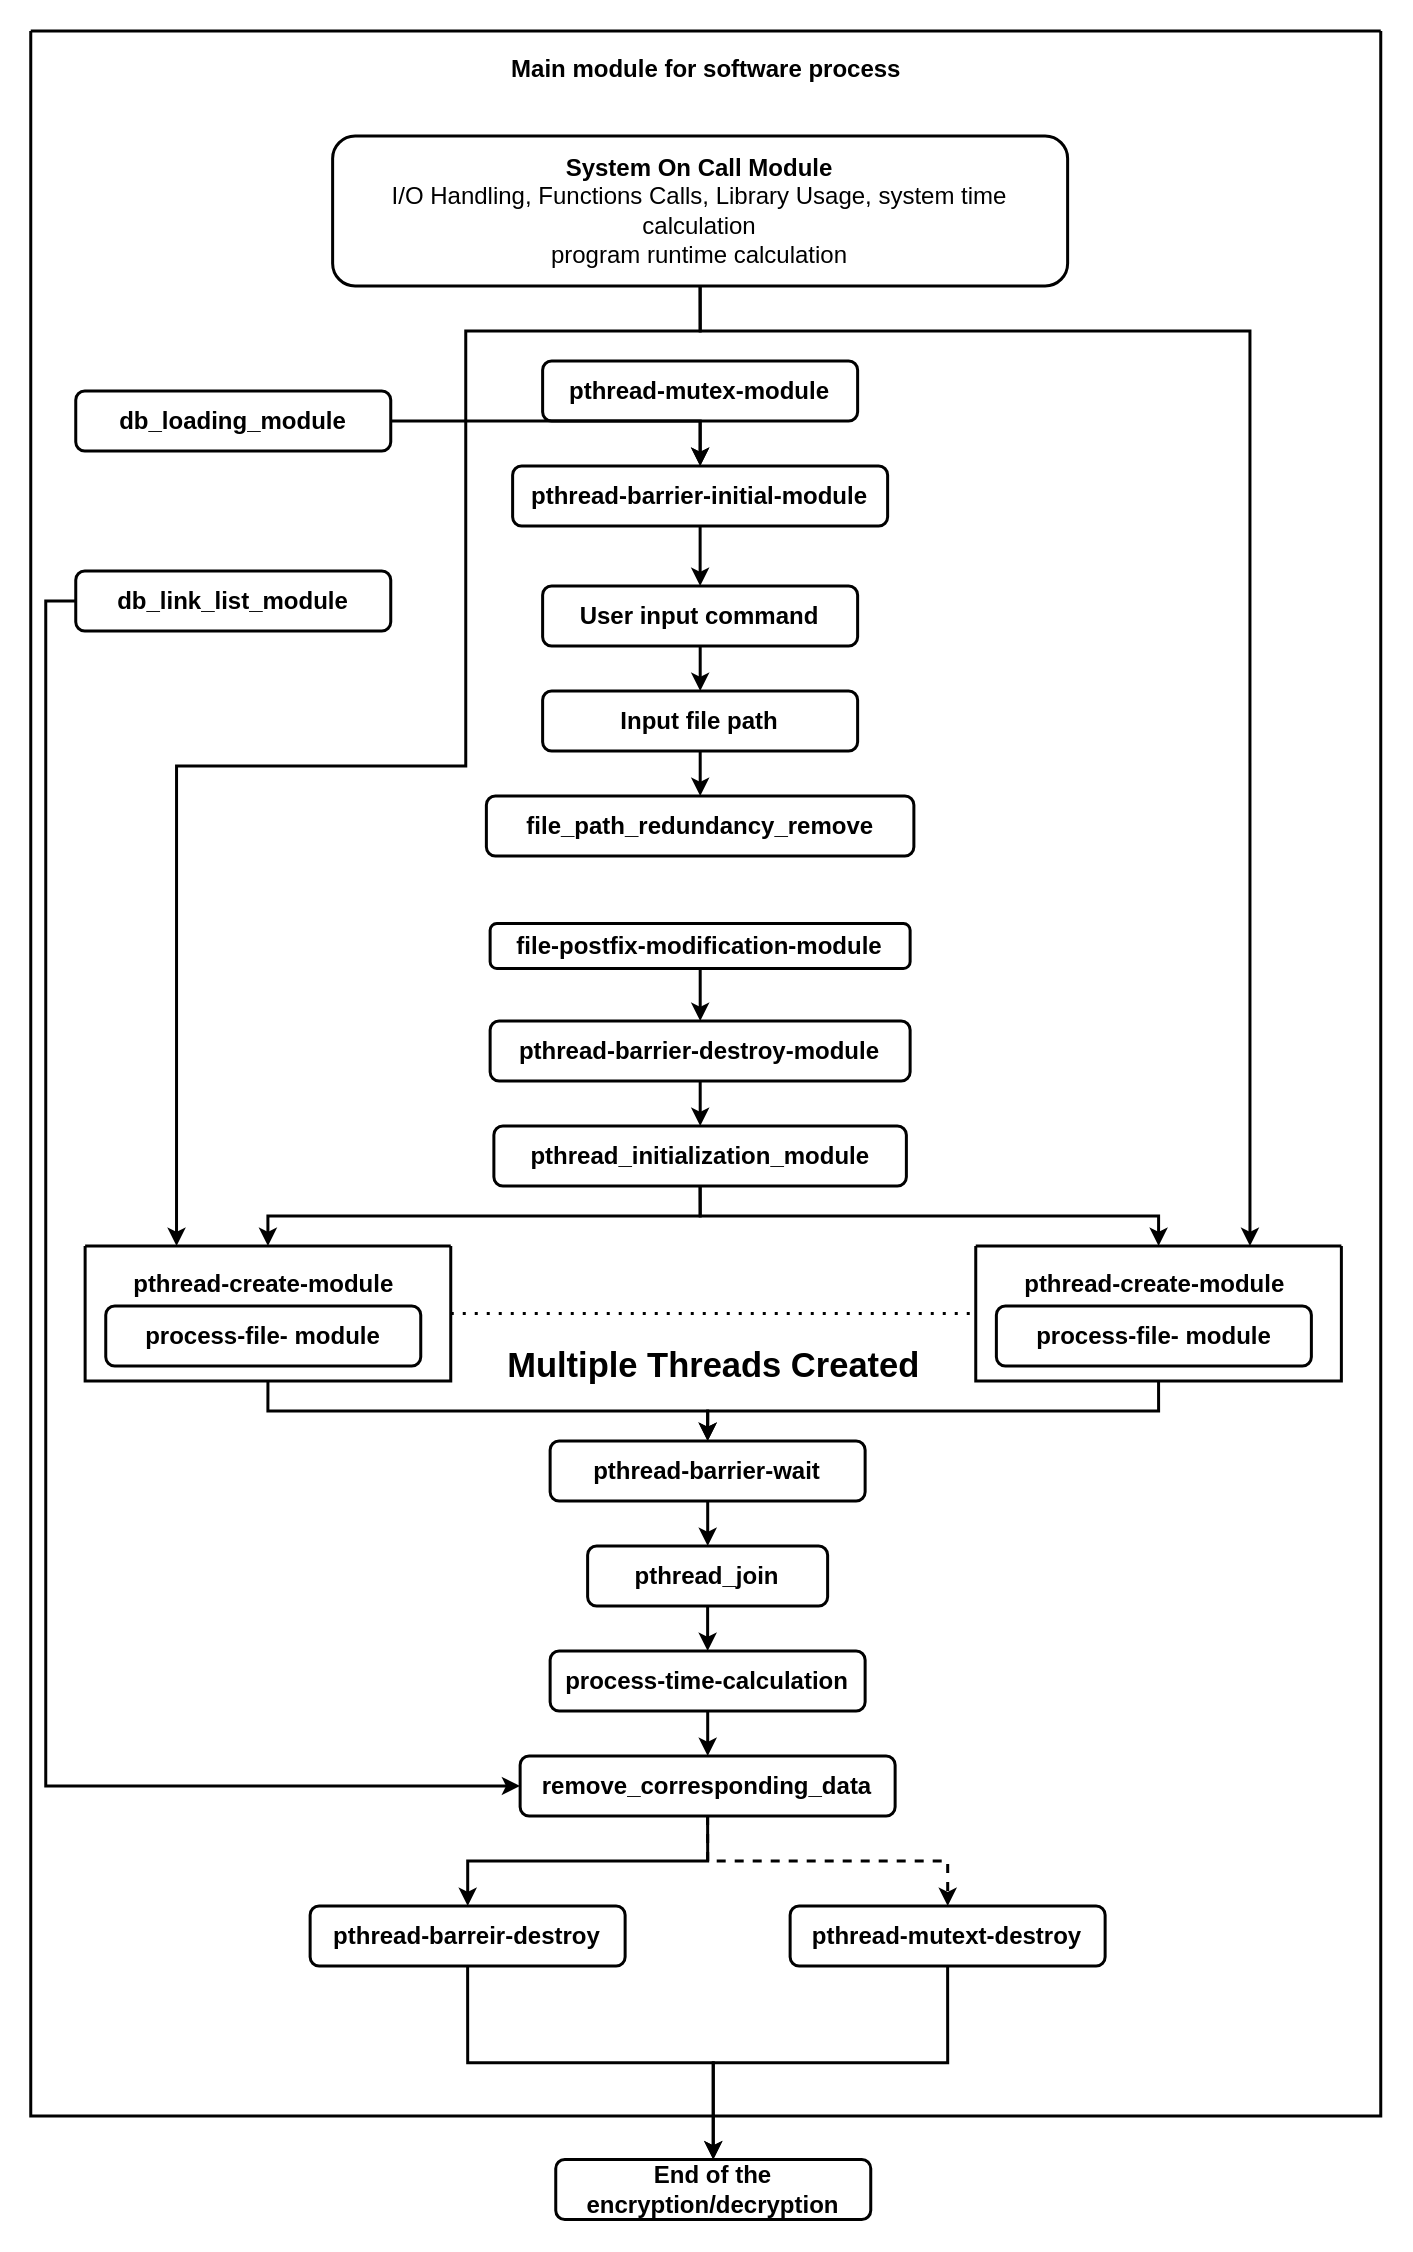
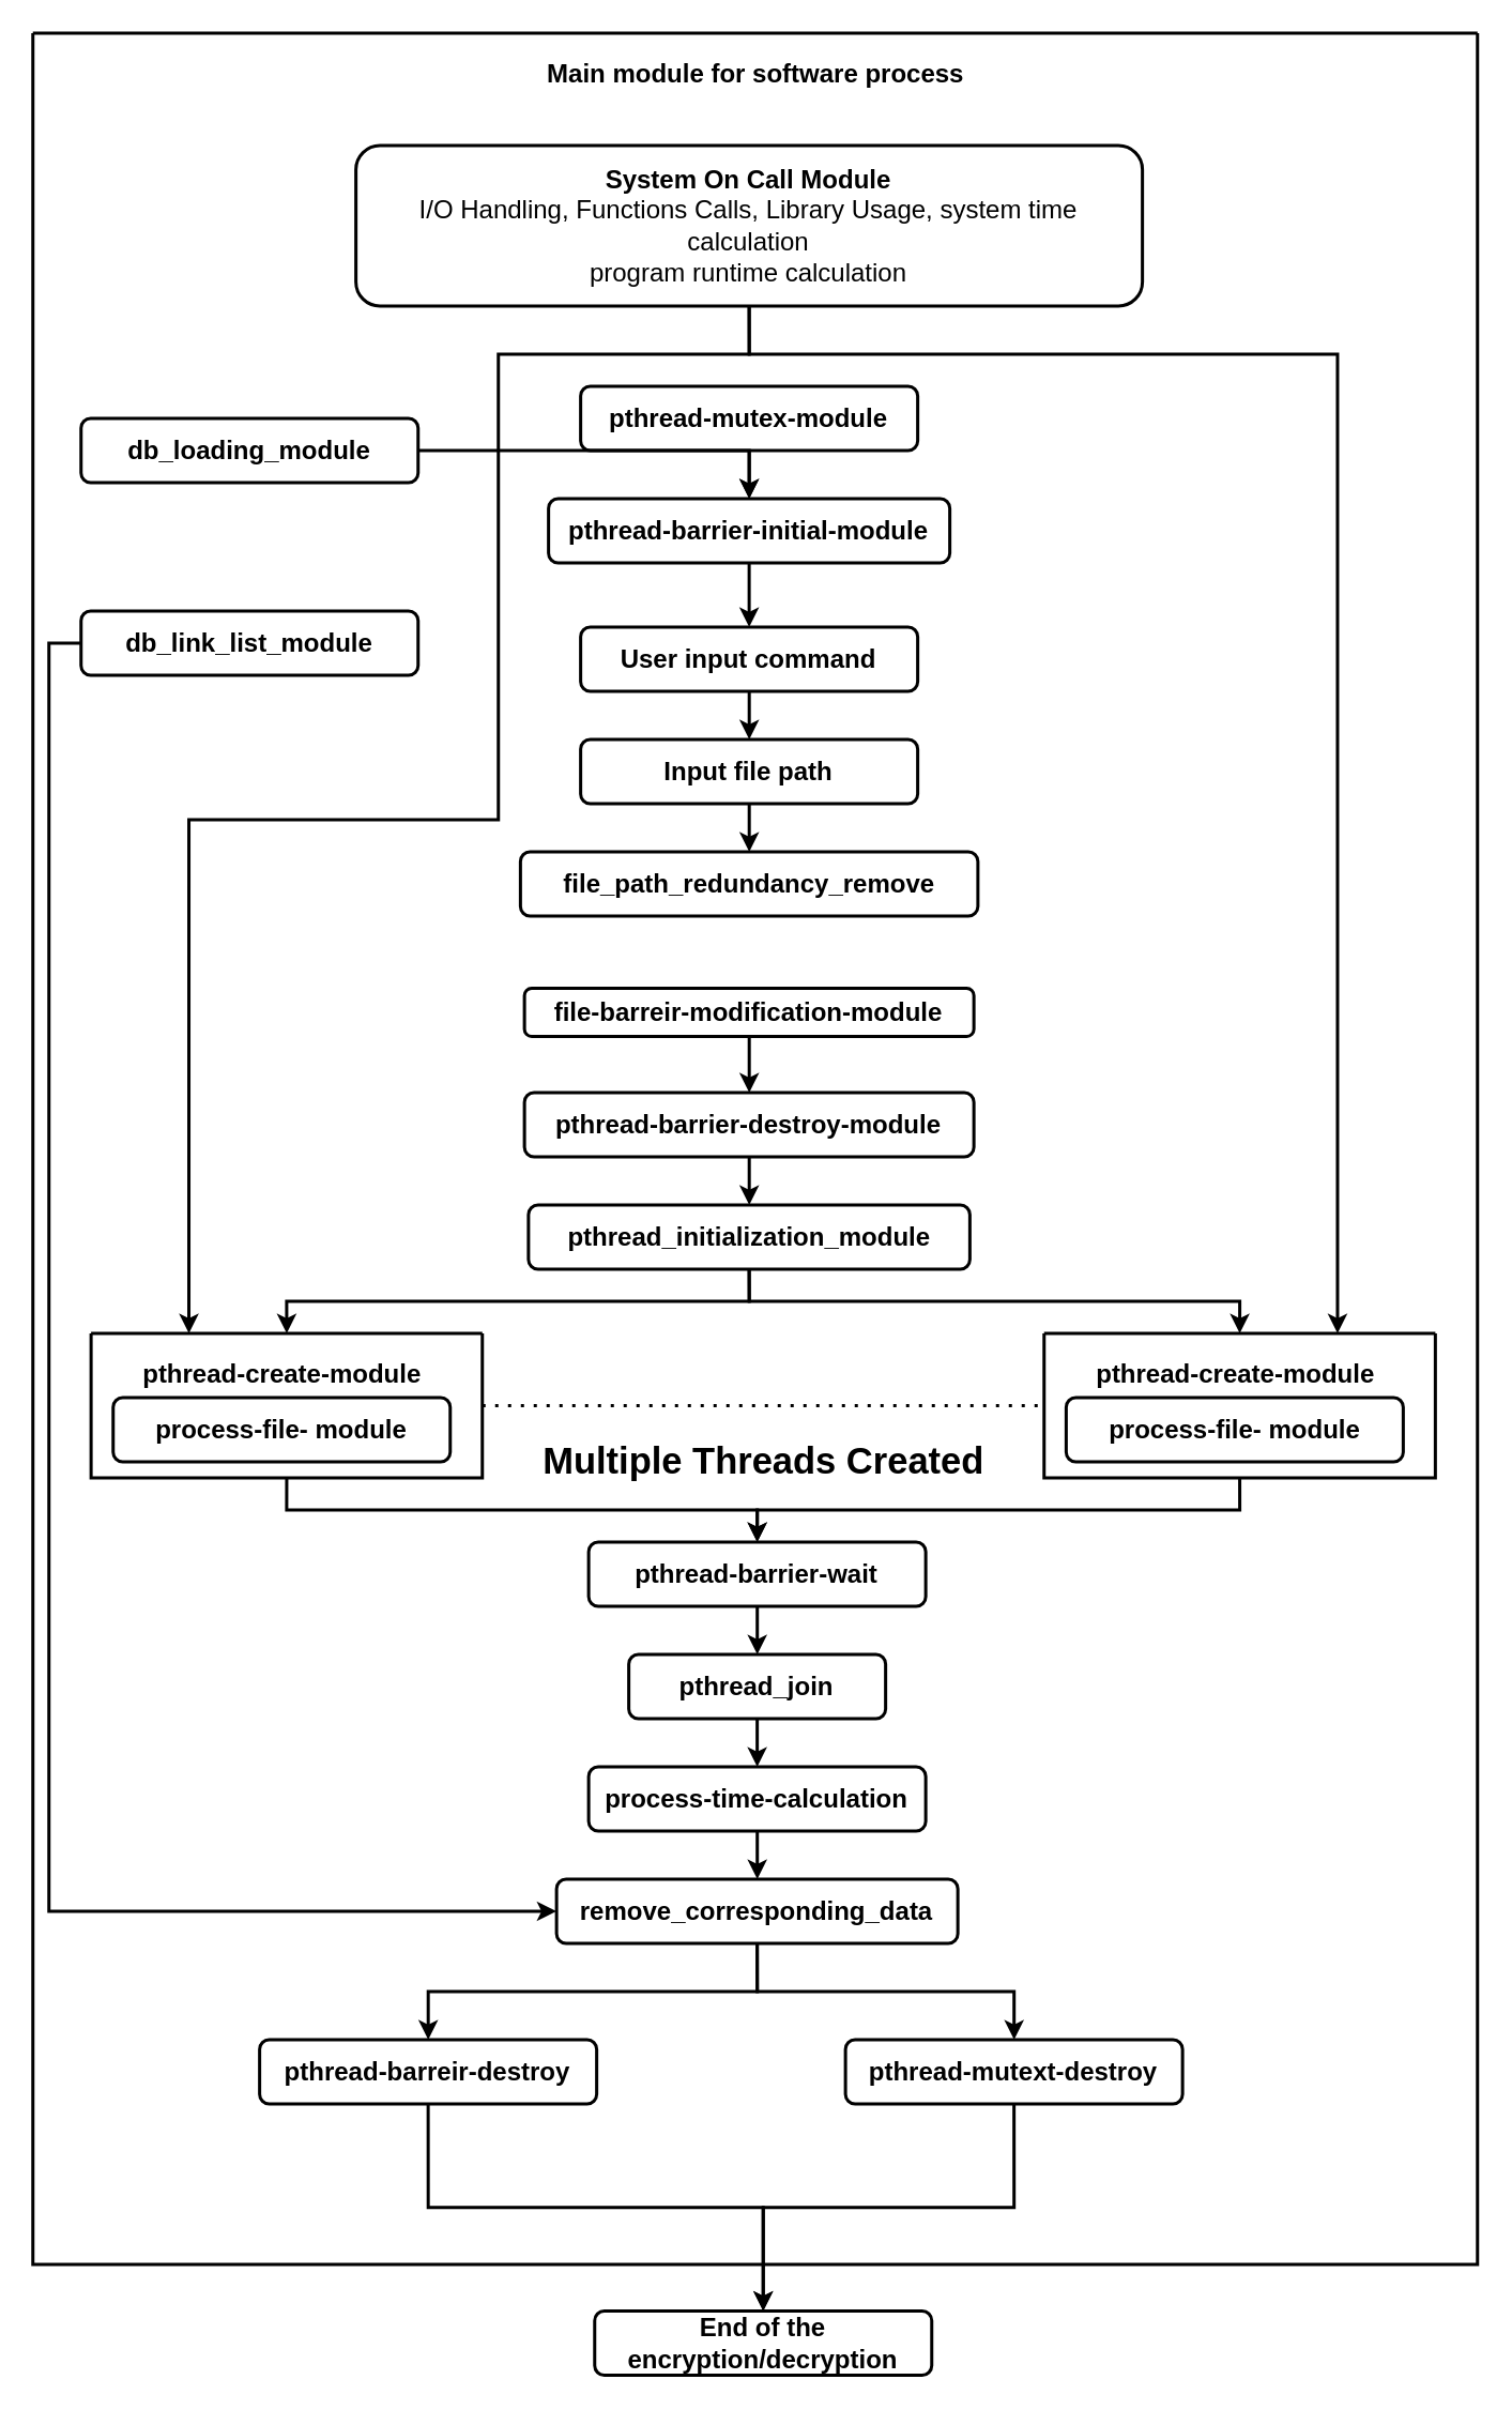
- <mxCell id="8" value="file-postfix-modification-module" style="rounded=1;whiteSpace=wrap;html=1;fontSize=16;fontStyle=1;strokeWidth=2;" parent="2" vertex="1"><mxGeometry x="306.25" y="595" width="280" height="30" as="geometry" /></mxCell>
+ <mxCell id="8" value="file-barreir-modification-module" style="rounded=1;whiteSpace=wrap;html=1;fontSize=16;fontStyle=1;strokeWidth=2;" parent="2" vertex="1"><mxGeometry x="306.25" y="595" width="280" height="30" as="geometry" /></mxCell>
- <mxCell id="23" style="edgeStyle=orthogonalEdgeStyle;rounded=0;orthogonalLoop=1;jettySize=auto;html=1;exitX=0.5;exitY=1;exitDx=0;exitDy=0;strokeWidth=2;dashed=1;" parent="2" source="24" target="42" edge="1"><mxGeometry relative="1" as="geometry" /></mxCell>
+ <mxCell id="23" style="edgeStyle=orthogonalEdgeStyle;rounded=0;orthogonalLoop=1;jettySize=auto;html=1;exitX=0.5;exitY=1;exitDx=0;exitDy=0;strokeWidth=2;" parent="2" source="24" target="42" edge="1"><mxGeometry relative="1" as="geometry" /></mxCell>
- <mxCell id="41" value="pthread-barreir-destroy" style="rounded=1;whiteSpace=wrap;html=1;fontSize=16;fontStyle=1;strokeWidth=2;" parent="2" vertex="1"><mxGeometry x="186.25" y="1250" width="210" height="40" as="geometry" /></mxCell>
+ <mxCell id="41" value="pthread-barreir-destroy" style="rounded=1;whiteSpace=wrap;html=1;fontSize=16;fontStyle=1;strokeWidth=2;" parent="2" vertex="1"><mxGeometry x="141.25" y="1250" width="210" height="40" as="geometry" /></mxCell>
